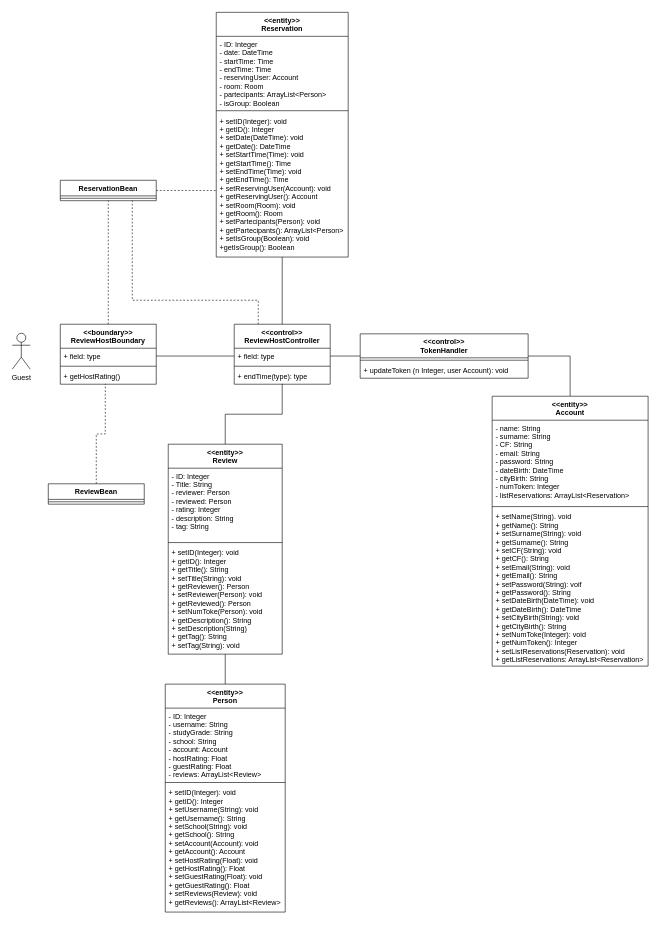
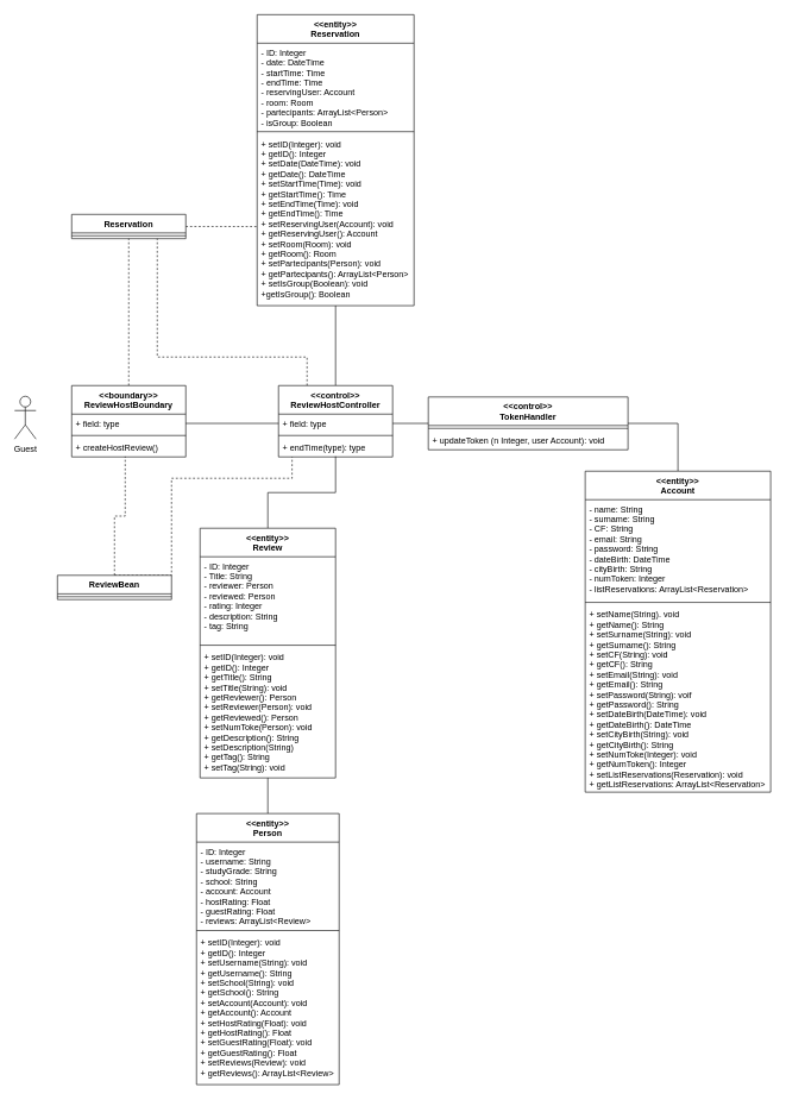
- <mxCell id="43" value="ReservationBean" style="swimlane;fontStyle=1;align=center;verticalAlign=top;childLayout=stackLayout;horizontal=1;startSize=26;horizontalStack=0;resizeParent=1;resizeParentMax=0;resizeLast=0;collapsible=1;marginBottom=0;" vertex="1" parent="1"><mxGeometry x="100" y="300" width="160" height="34" as="geometry" /></mxCell>
+ <mxCell id="43" value="Reservation" style="swimlane;fontStyle=1;align=center;verticalAlign=top;childLayout=stackLayout;horizontal=1;startSize=26;horizontalStack=0;resizeParent=1;resizeParentMax=0;resizeLast=0;collapsible=1;marginBottom=0;" vertex="1" parent="1"><mxGeometry x="100" y="300" width="160" height="34" as="geometry" /></mxCell>
- <mxCell id="11" value="+ getHostRating()" style="text;strokeColor=none;fillColor=none;align=left;verticalAlign=top;spacingLeft=4;spacingRight=4;overflow=hidden;rotatable=0;points=[[0,0.5],[1,0.5]];portConstraint=eastwest;" parent="8" vertex="1"><mxGeometry y="74" width="160" height="26" as="geometry" /></mxCell>
+ <mxCell id="11" value="+ createHostReview()" style="text;strokeColor=none;fillColor=none;align=left;verticalAlign=top;spacingLeft=4;spacingRight=4;overflow=hidden;rotatable=0;points=[[0,0.5],[1,0.5]];portConstraint=eastwest;" parent="8" vertex="1"><mxGeometry y="74" width="160" height="26" as="geometry" /></mxCell>
+ <mxCell id="2" style="edgeStyle=orthogonalEdgeStyle;rounded=0;orthogonalLoop=1;jettySize=auto;html=1;exitX=0.5;exitY=0;exitDx=0;exitDy=0;entryX=0.119;entryY=1;entryDx=0;entryDy=0;entryPerimeter=0;dashed=1;endArrow=none;endFill=0;" parent="1" source="4" target="17" edge="1"><mxGeometry relative="1" as="geometry"><Array as="points"><mxPoint x="240" y="670" /><mxPoint x="409" y="670" /></Array></mxGeometry></mxCell>
